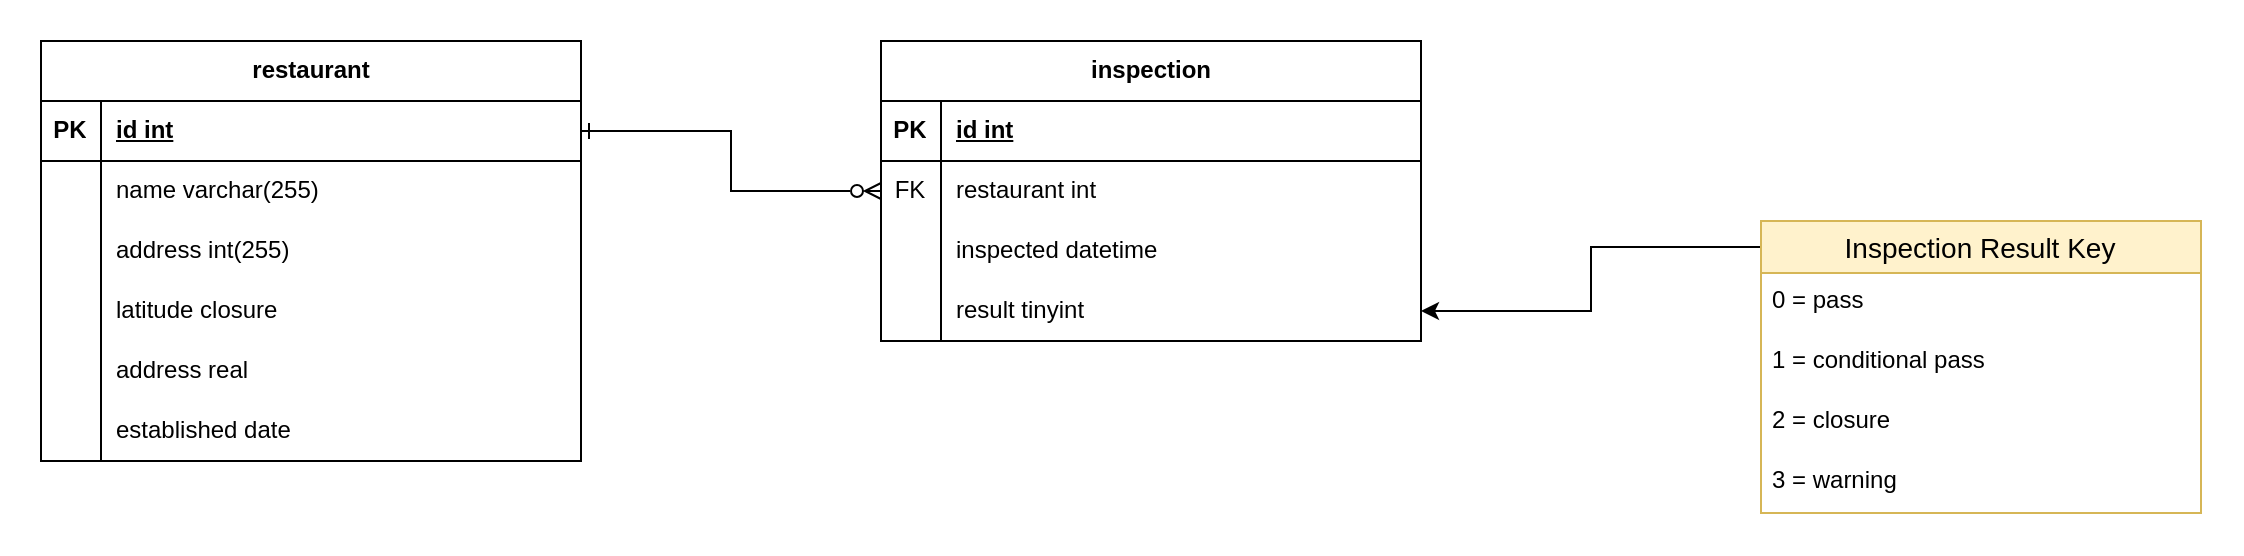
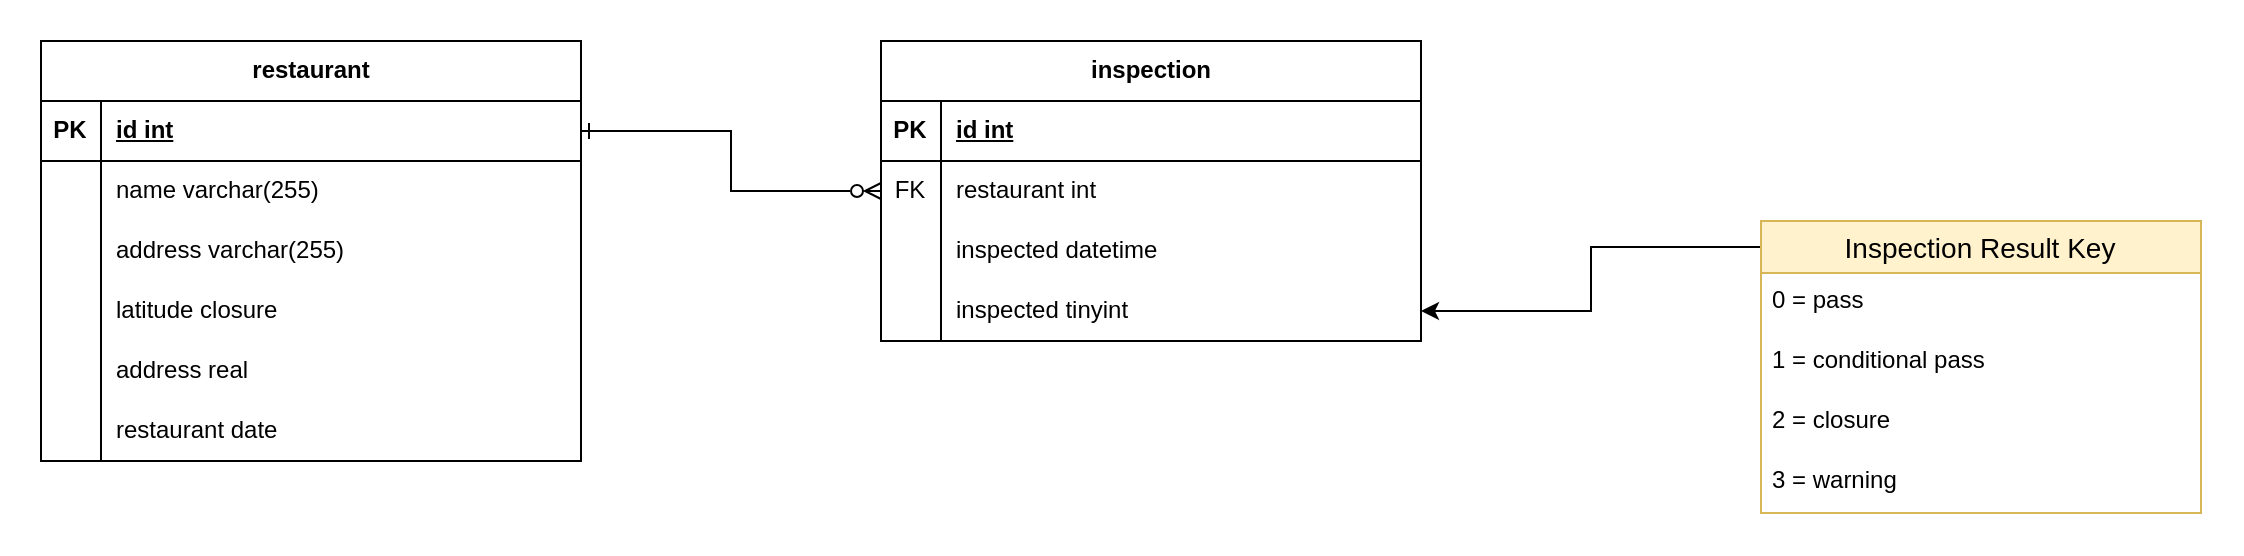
- <mxCell id="11" value="address int(255)" style="shape=partialRectangle;connectable=0;fillColor=none;top=0;left=0;bottom=0;right=0;align=left;spacingLeft=6;overflow=hidden;whiteSpace=wrap;html=1;" vertex="1" parent="9"><mxGeometry x="30" width="240" height="30" as="geometry"><mxRectangle width="240" height="30" as="alternateBounds" /></mxGeometry></mxCell>
+ <mxCell id="11" value="address varchar(255)" style="shape=partialRectangle;connectable=0;fillColor=none;top=0;left=0;bottom=0;right=0;align=left;spacingLeft=6;overflow=hidden;whiteSpace=wrap;html=1;" vertex="1" parent="9"><mxGeometry x="30" width="240" height="30" as="geometry"><mxRectangle width="240" height="30" as="alternateBounds" /></mxGeometry></mxCell>
- <mxCell id="33" value="result tinyint" style="shape=partialRectangle;connectable=0;fillColor=none;top=0;left=0;bottom=0;right=0;align=left;spacingLeft=6;overflow=hidden;whiteSpace=wrap;html=1;" vertex="1" parent="31"><mxGeometry x="30" width="240" height="30" as="geometry"><mxRectangle width="240" height="30" as="alternateBounds" /></mxGeometry></mxCell>
+ <mxCell id="33" value="inspected tinyint" style="shape=partialRectangle;connectable=0;fillColor=none;top=0;left=0;bottom=0;right=0;align=left;spacingLeft=6;overflow=hidden;whiteSpace=wrap;html=1;" vertex="1" parent="31"><mxGeometry x="30" width="240" height="30" as="geometry"><mxRectangle width="240" height="30" as="alternateBounds" /></mxGeometry></mxCell>
- <mxCell id="20" value="established date" style="shape=partialRectangle;connectable=0;fillColor=none;top=0;left=0;bottom=0;right=0;align=left;spacingLeft=6;overflow=hidden;whiteSpace=wrap;html=1;" vertex="1" parent="18"><mxGeometry x="30" width="240" height="30" as="geometry"><mxRectangle width="240" height="30" as="alternateBounds" /></mxGeometry></mxCell>
+ <mxCell id="20" value="restaurant date" style="shape=partialRectangle;connectable=0;fillColor=none;top=0;left=0;bottom=0;right=0;align=left;spacingLeft=6;overflow=hidden;whiteSpace=wrap;html=1;" vertex="1" parent="18"><mxGeometry x="30" width="240" height="30" as="geometry"><mxRectangle width="240" height="30" as="alternateBounds" /></mxGeometry></mxCell>
